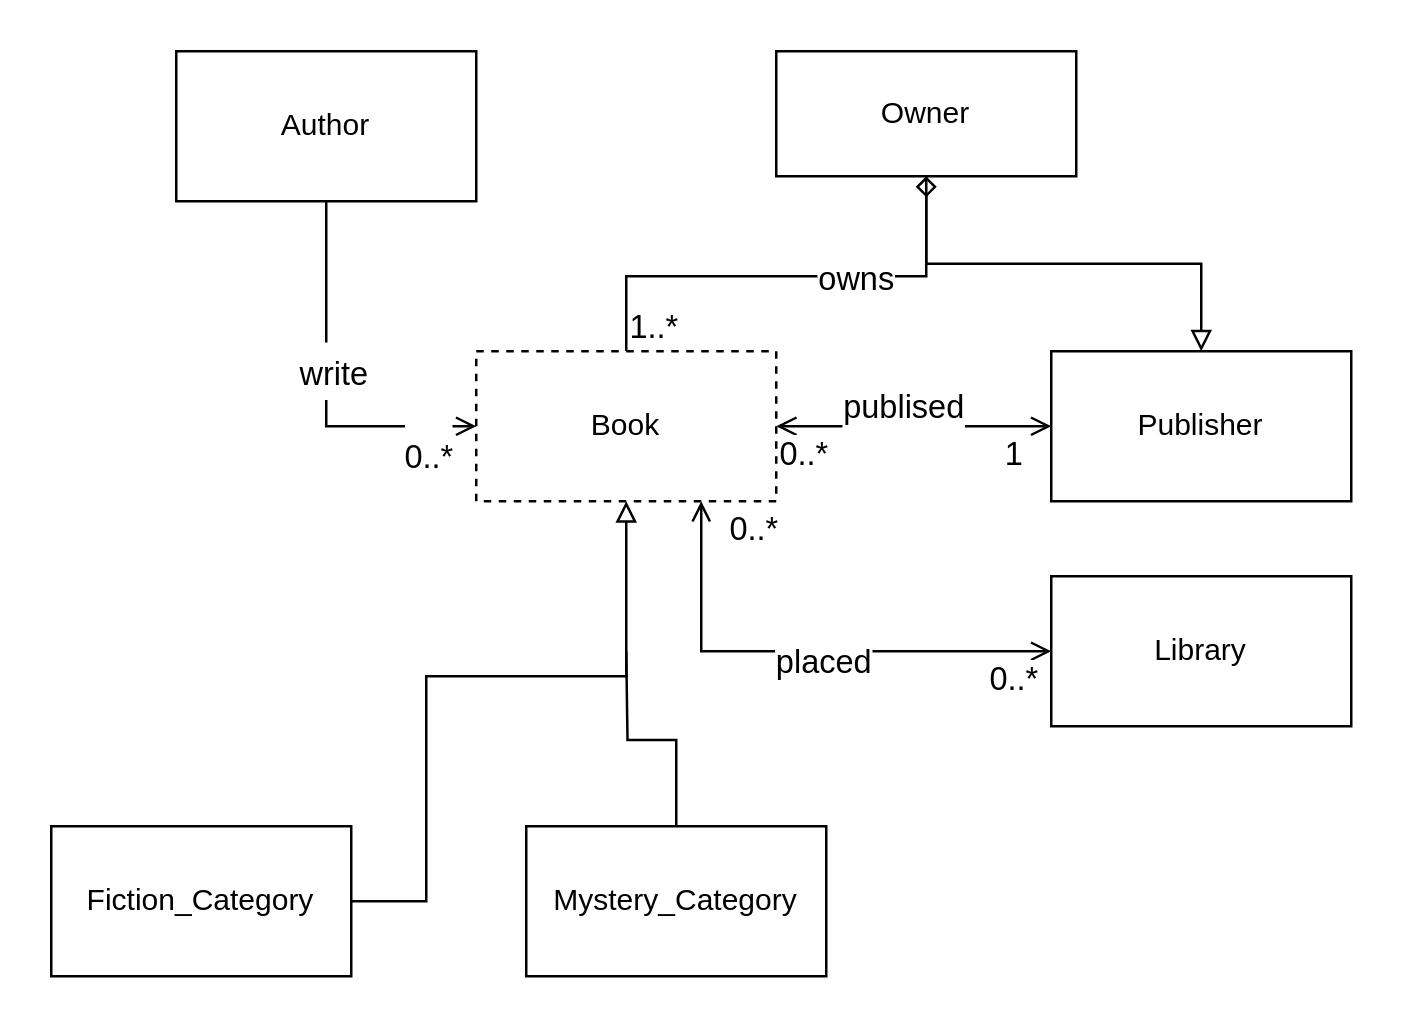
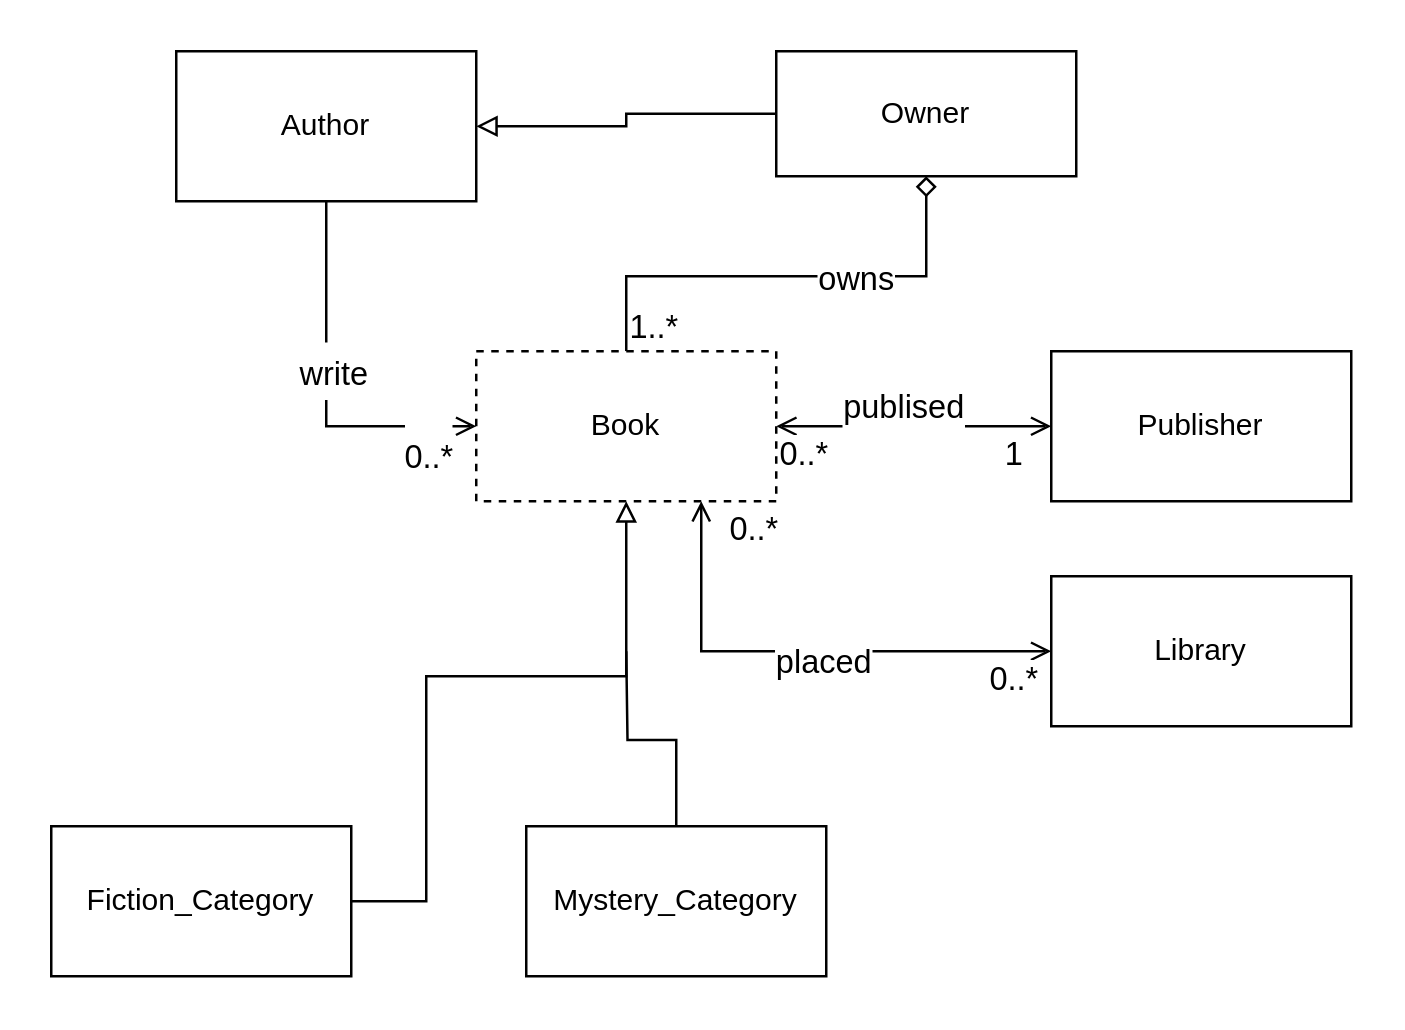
- <mxCell id="6" style="edgeStyle=orthogonalEdgeStyle;rounded=0;orthogonalLoop=1;jettySize=auto;html=1;endArrow=block;endFill=0;" parent="1" source="7" target="20" edge="1"><mxGeometry relative="1" as="geometry" /></mxCell>
+ <mxCell id="6" style="edgeStyle=orthogonalEdgeStyle;rounded=0;orthogonalLoop=1;jettySize=auto;html=1;entryX=1;entryY=0.5;entryDx=0;entryDy=0;endArrow=block;endFill=0;" parent="1" source="7" target="5" edge="1"><mxGeometry relative="1" as="geometry" /></mxCell>
